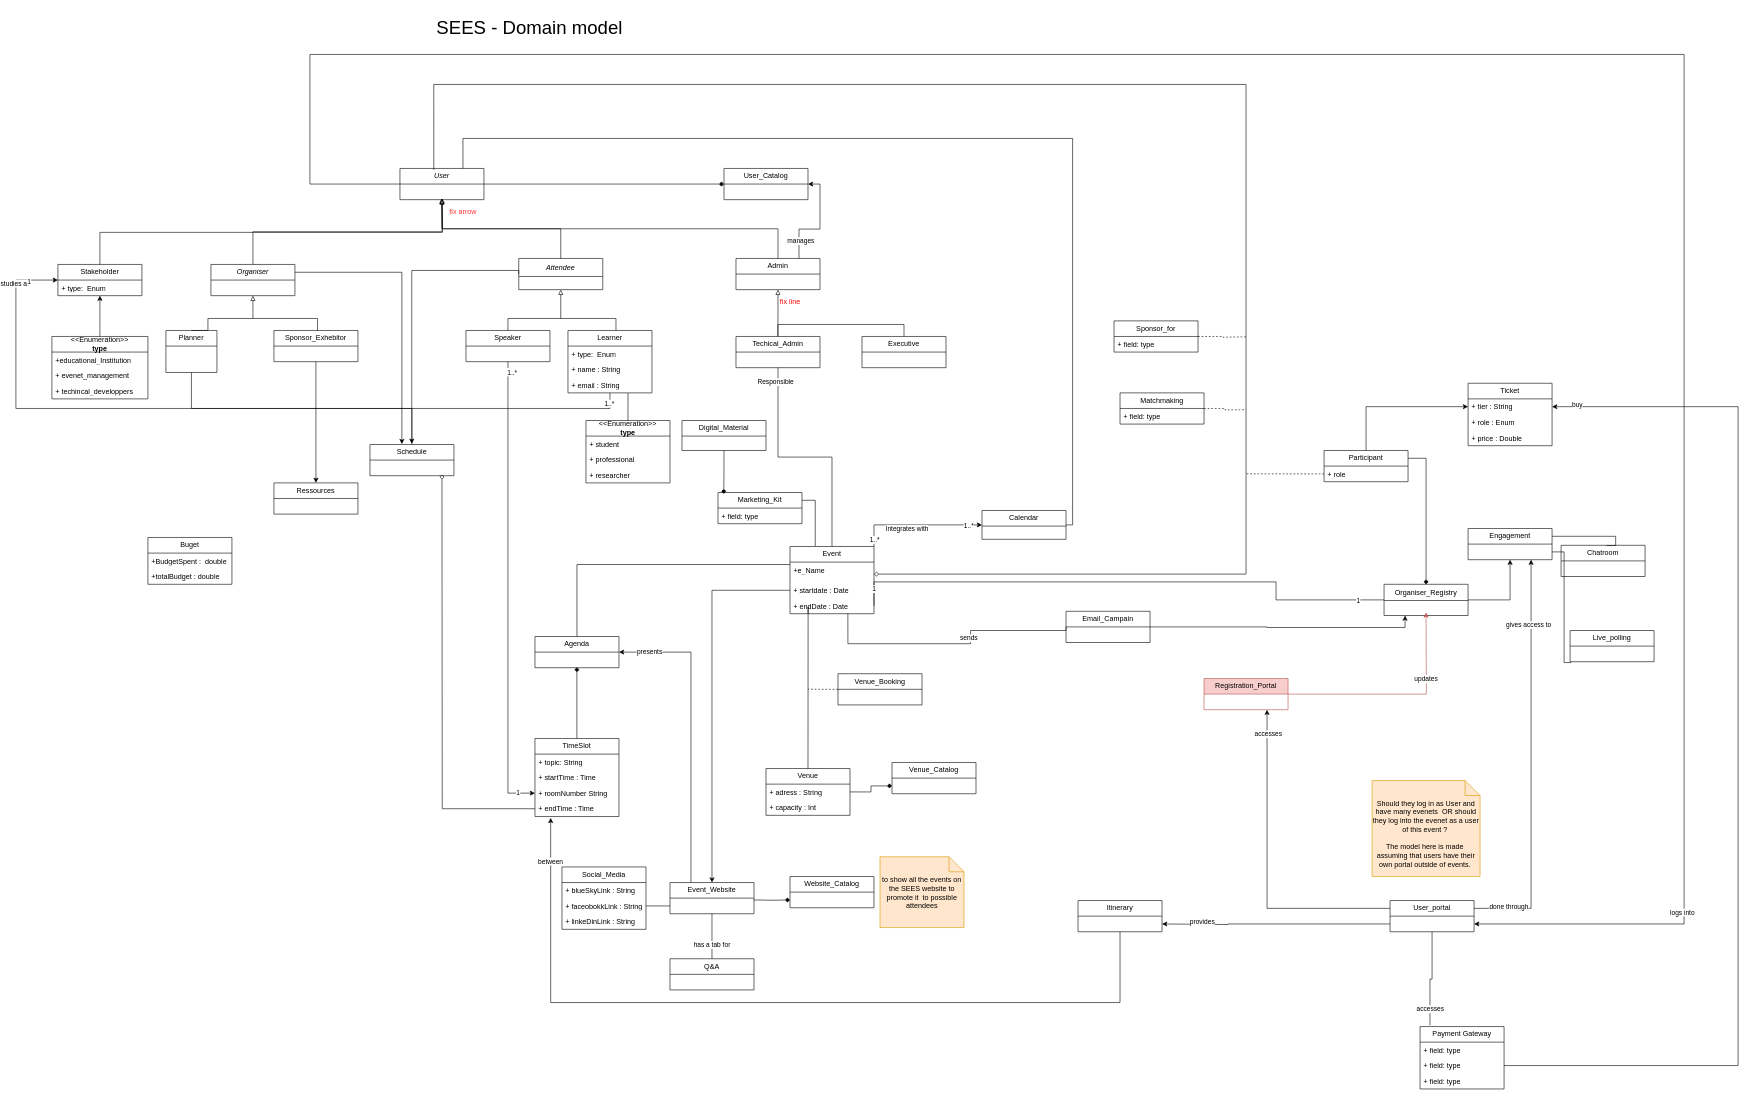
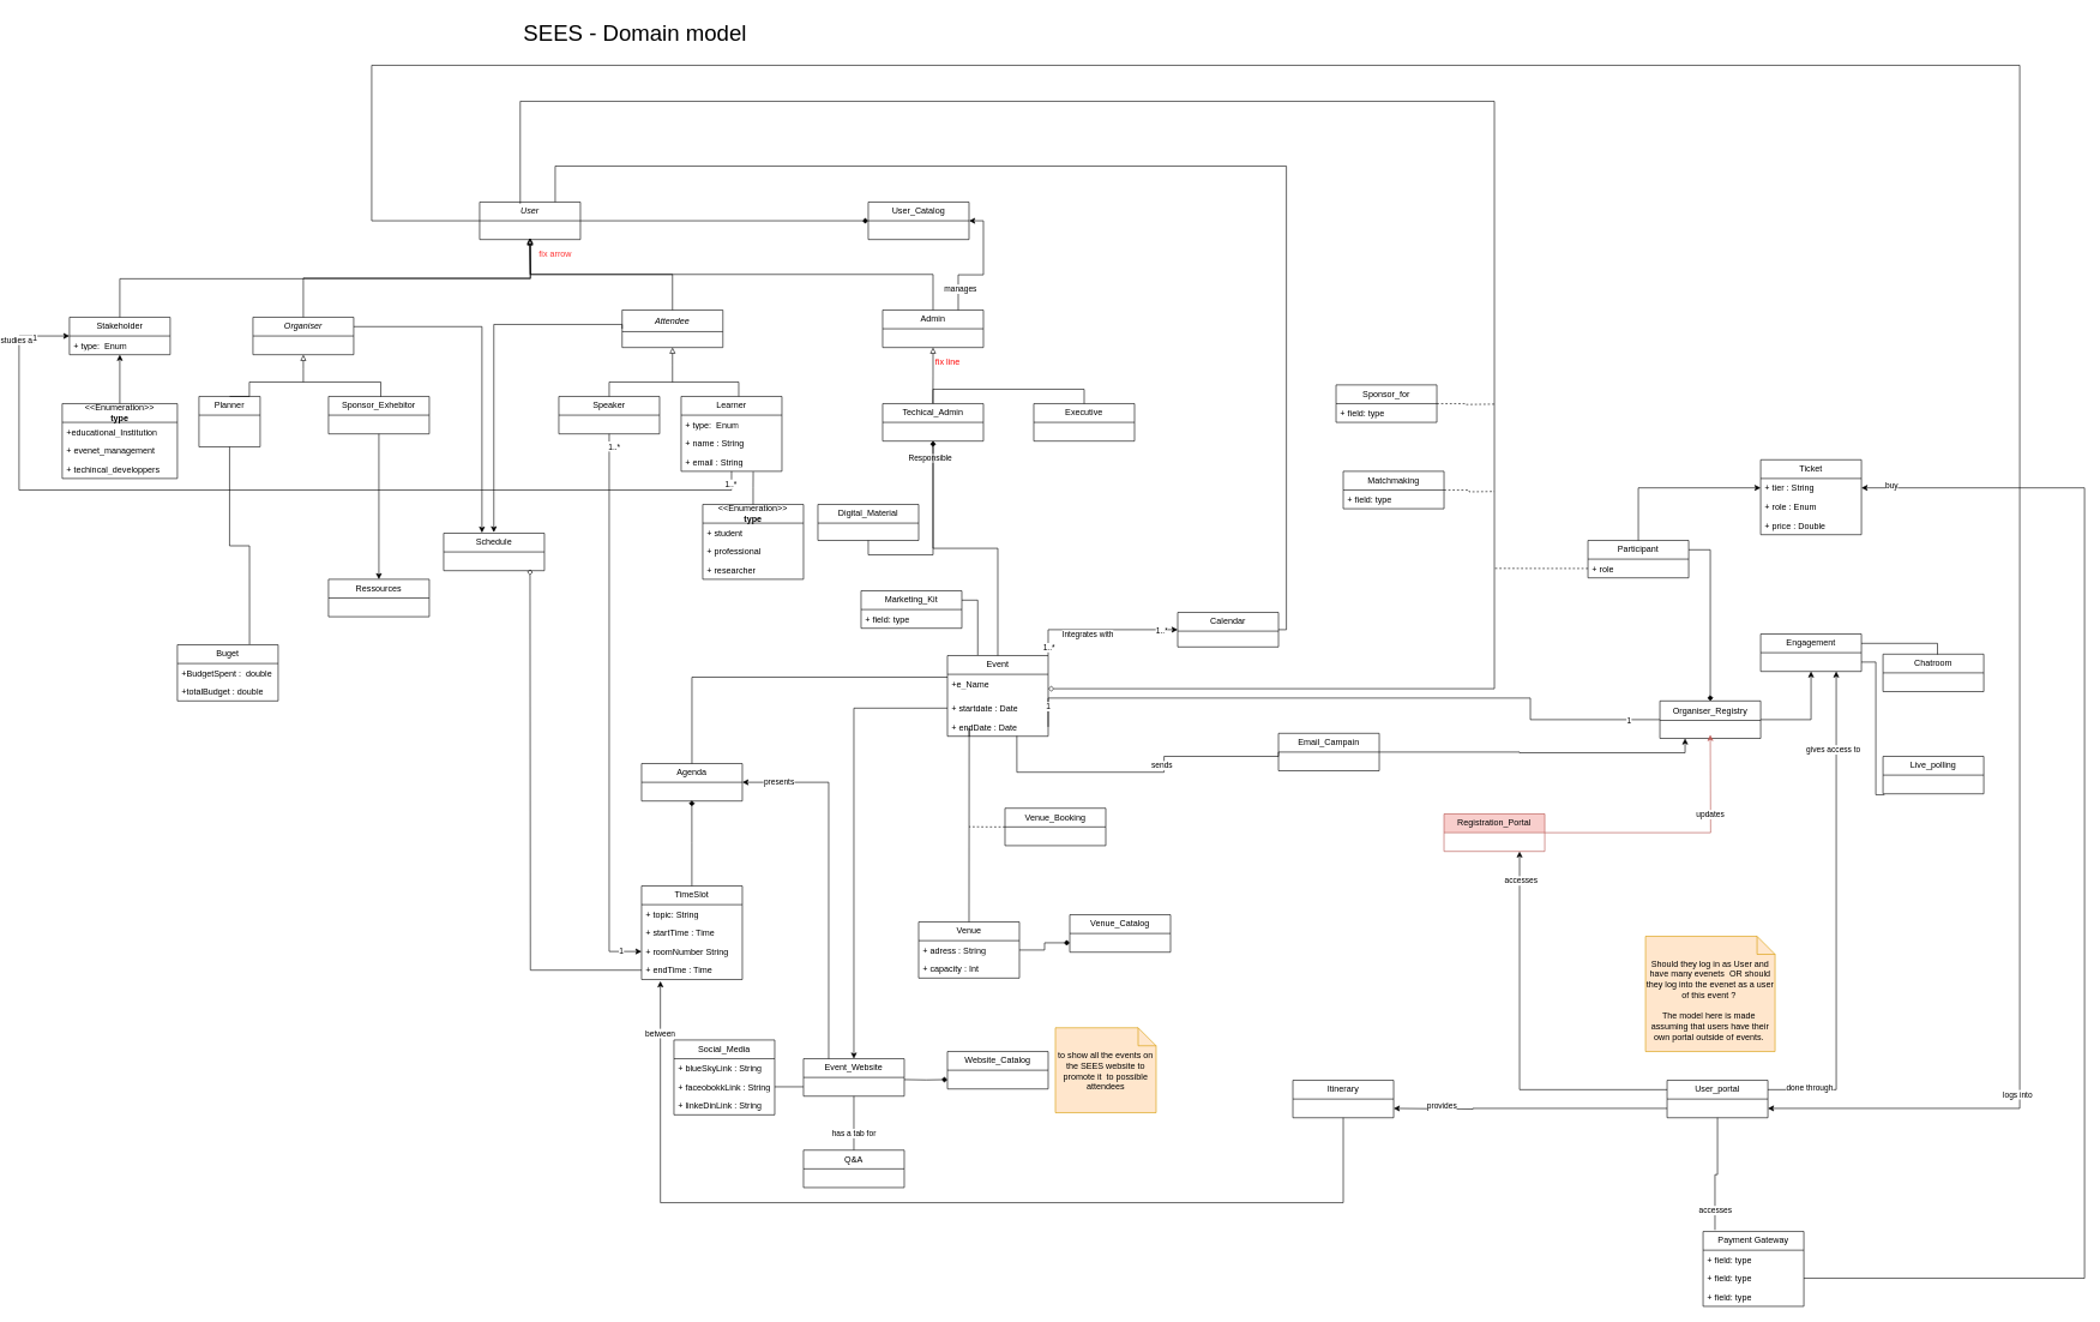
- <mxCell id="164" style="edgeStyle=orthogonalEdgeStyle;rounded=0;orthogonalLoop=1;jettySize=auto;html=1;exitX=0.5;exitY=1;exitDx=0;exitDy=0;endArrow=none;endFill=0;" edge="1" parent="1" source="27" target="84"><mxGeometry relative="1" as="geometry"><mxPoint x="233" y="880" as="targetPoint" /></mxGeometry></mxCell>
+ <mxCell id="164" style="edgeStyle=orthogonalEdgeStyle;rounded=0;orthogonalLoop=1;jettySize=auto;html=1;exitX=0.5;exitY=1;exitDx=0;exitDy=0;endArrow=none;endFill=0;entryX=0.716;entryY=-0.008;entryDx=0;entryDy=0;entryPerimeter=0;" edge="1" parent="1" source="27" target="161"><mxGeometry relative="1" as="geometry"><mxPoint x="233" y="880" as="targetPoint" /></mxGeometry></mxCell>
- <mxCell id="147" style="edgeStyle=orthogonalEdgeStyle;rounded=0;orthogonalLoop=1;jettySize=auto;html=1;exitX=0.5;exitY=1;exitDx=0;exitDy=0;entryX=0.069;entryY=0.044;entryDx=0;entryDy=0;endArrow=diamond;endFill=1;entryPerimeter=0;" edge="1" parent="1" source="148" target="145"><mxGeometry relative="1" as="geometry" /></mxCell>
+ <mxCell id="147" style="edgeStyle=orthogonalEdgeStyle;rounded=0;orthogonalLoop=1;jettySize=auto;html=1;exitX=0.5;exitY=1;exitDx=0;exitDy=0;endArrow=diamond;endFill=1;" edge="1" parent="1" source="148" target="51"><mxGeometry relative="1" as="geometry" /></mxCell>
- <mxCell id="108" value="Chatroom" style="swimlane;fontStyle=0;childLayout=stackLayout;horizontal=1;startSize=26;fillColor=none;horizontalStack=0;resizeParent=1;resizeParentMax=0;resizeLast=0;collapsible=1;marginBottom=0;whiteSpace=wrap;html=1;" vertex="1" parent="1"><mxGeometry x="2595" y="908" width="140" height="52" as="geometry" /></mxCell>
+ <mxCell id="108" value="Chatroom" style="swimlane;fontStyle=0;childLayout=stackLayout;horizontal=1;startSize=26;fillColor=none;horizontalStack=0;resizeParent=1;resizeParentMax=0;resizeLast=0;collapsible=1;marginBottom=0;whiteSpace=wrap;html=1;" vertex="1" parent="1"><mxGeometry x="2610" y="908" width="140" height="52" as="geometry" /></mxCell>
